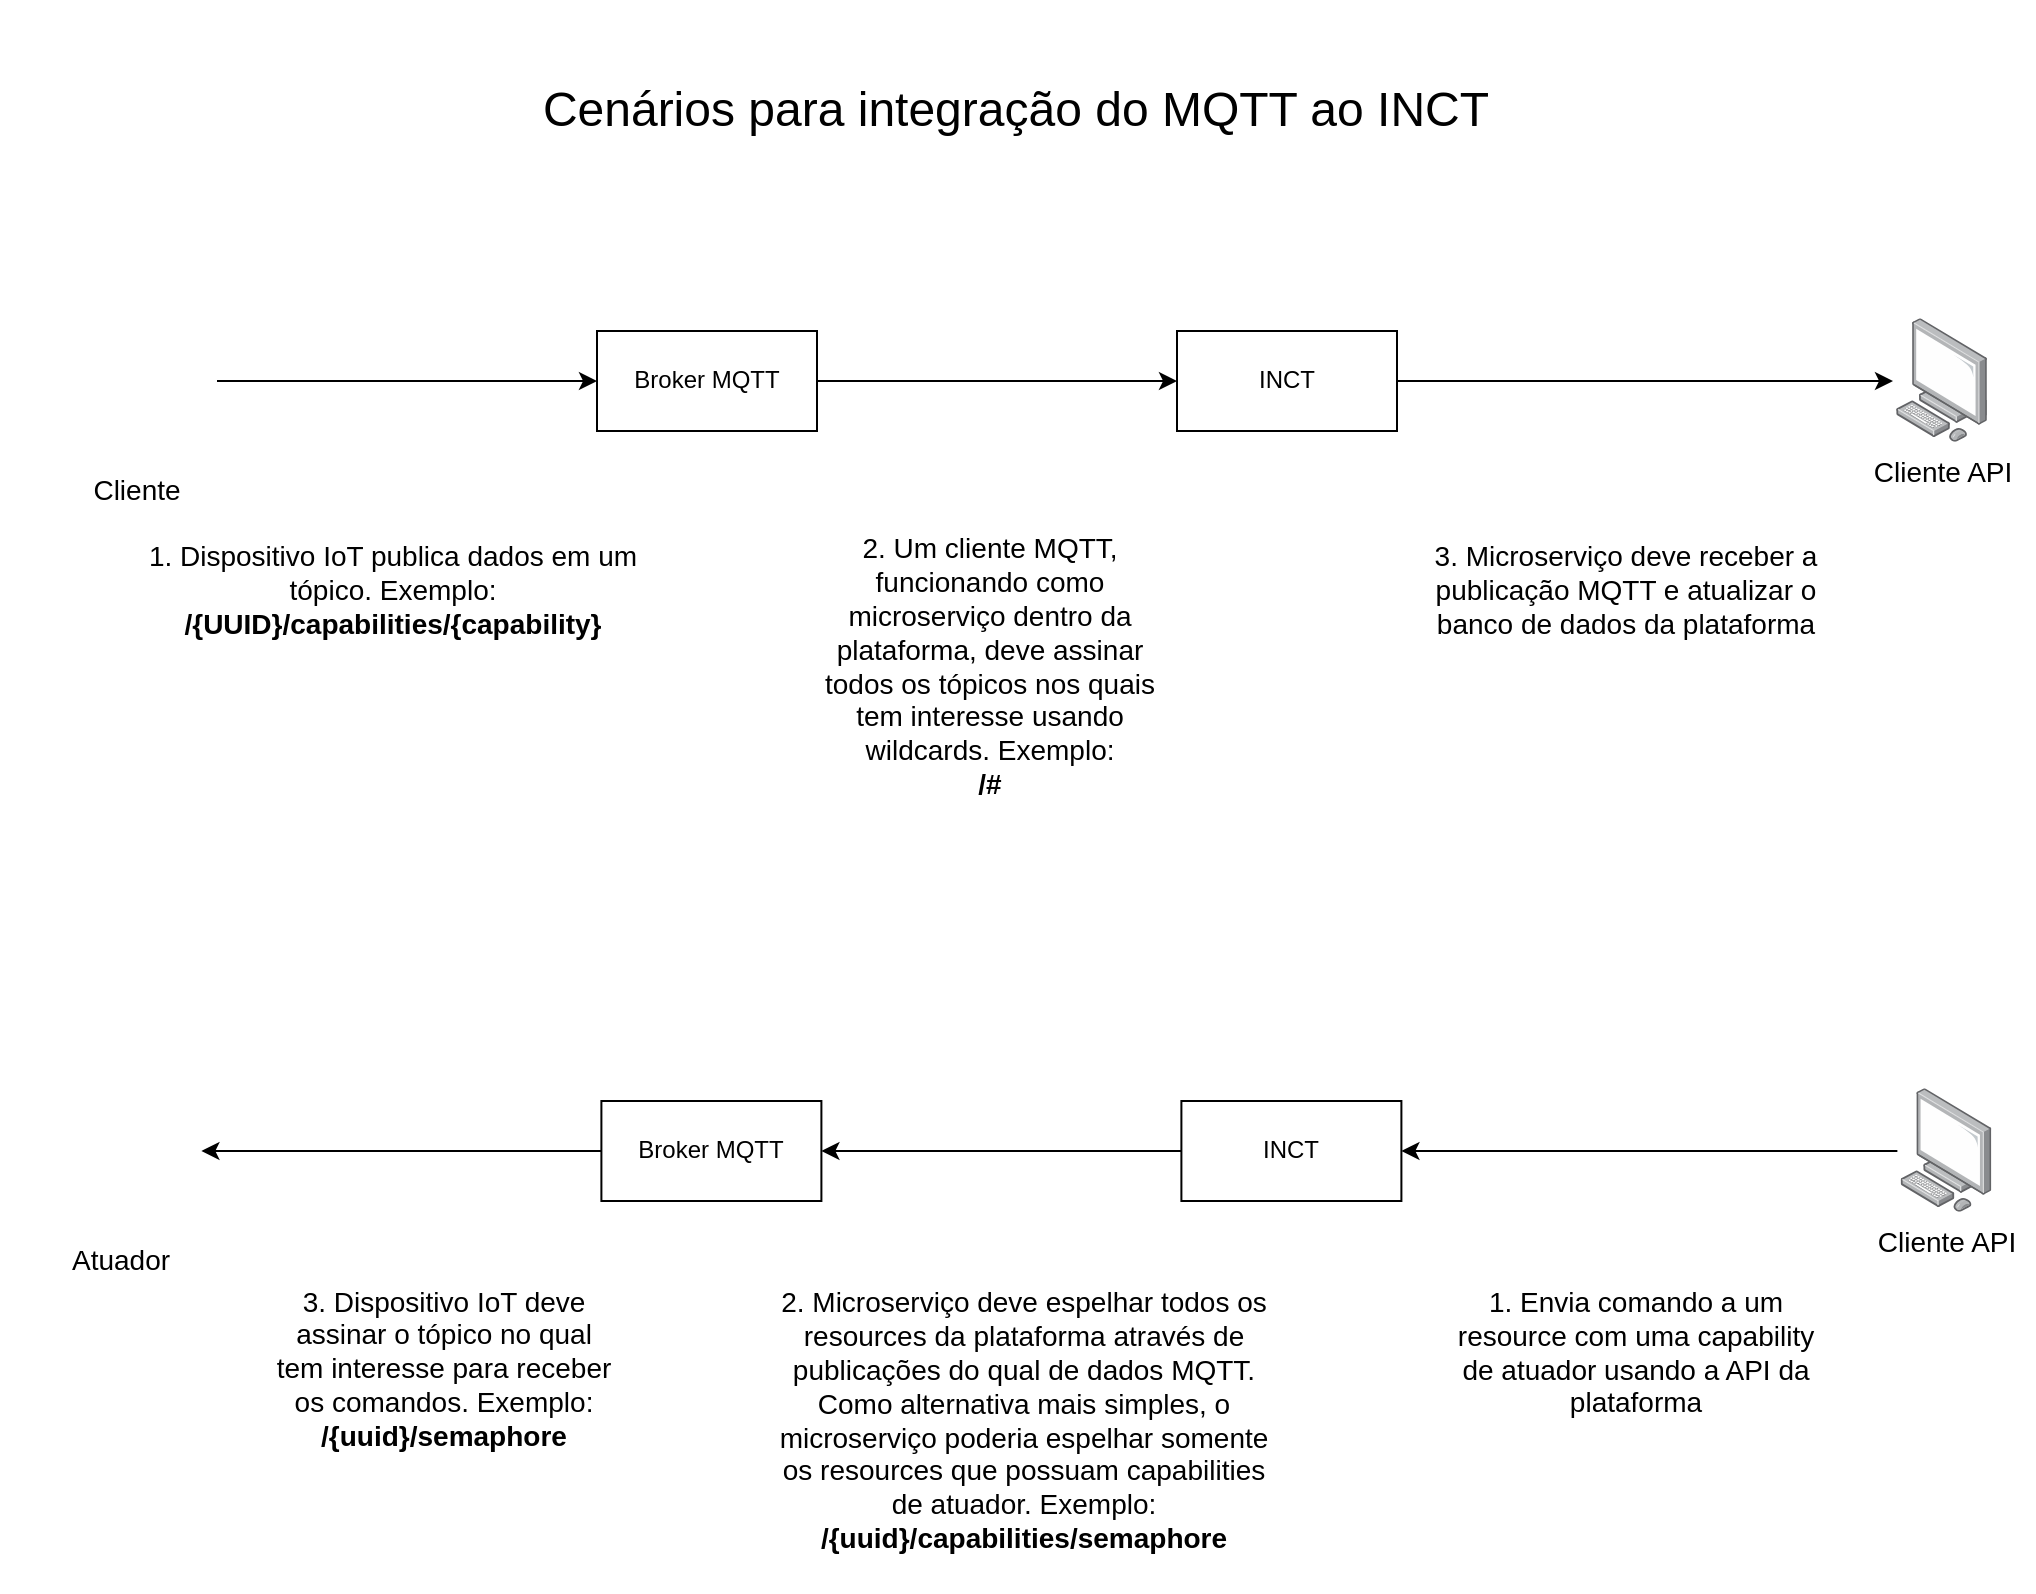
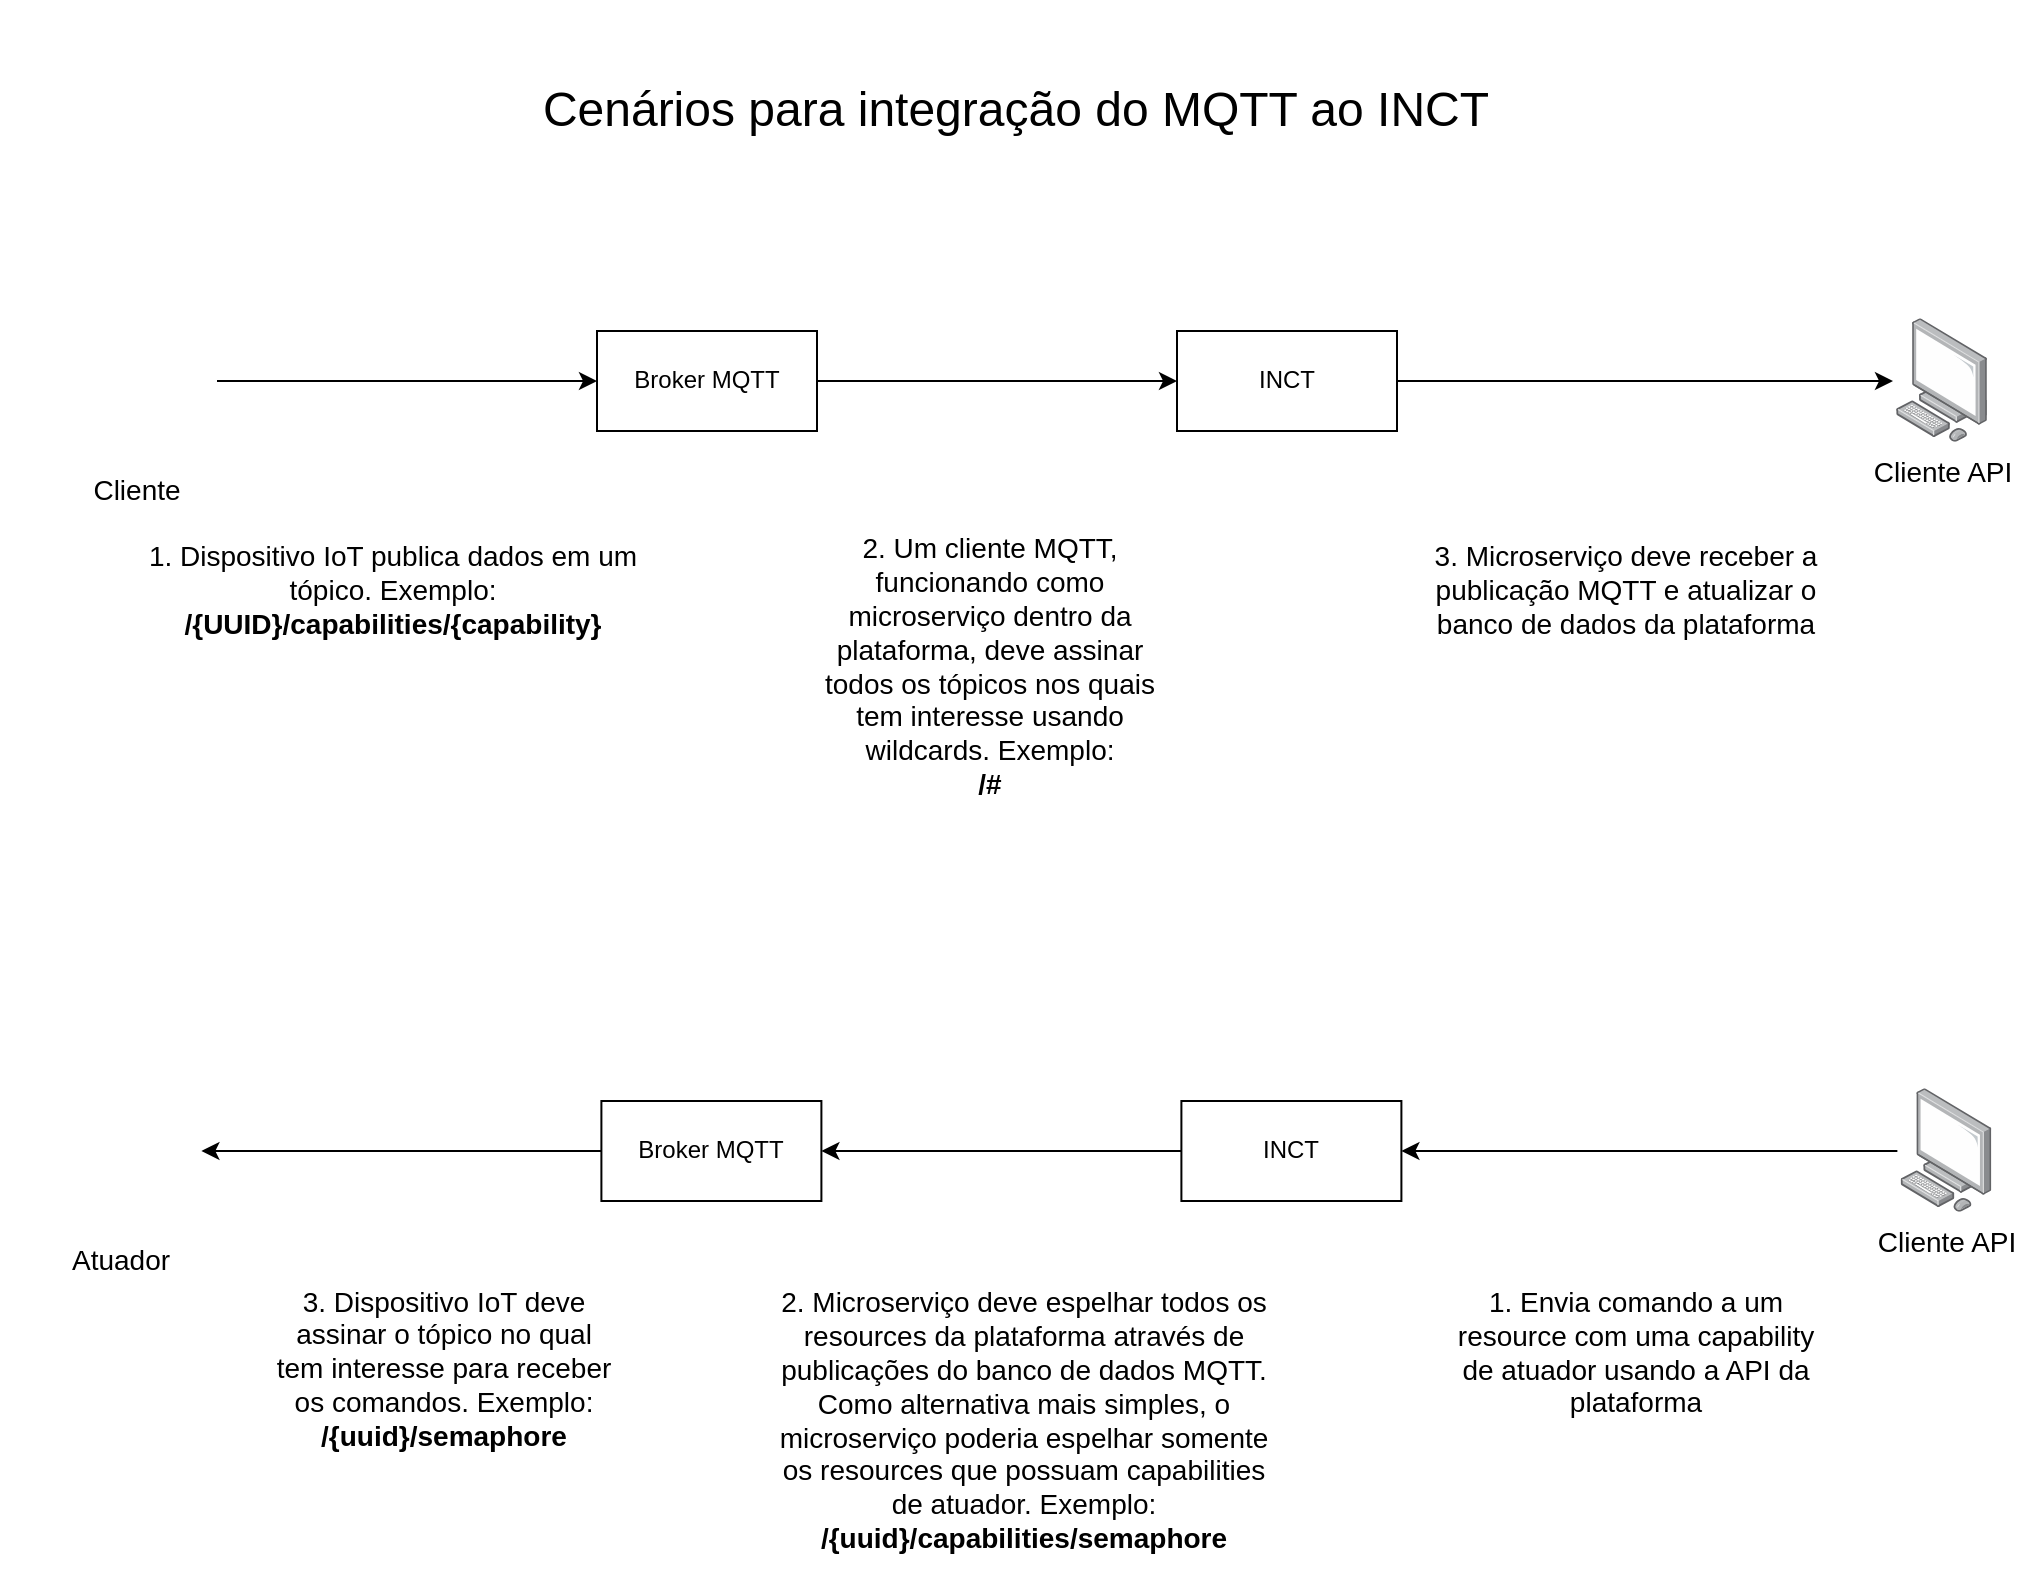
- <mxCell id="22" value="&lt;font style=&quot;font-size: 14px&quot;&gt;&lt;font style=&quot;font-size: 14px&quot;&gt;2. Microserviço deve espelhar todos os resources da plataforma através de publicações do qual de dados MQTT. Como alternativa mais simples, o microserviço poderia espelhar somente os resources que possuam capabilities de atuador. Exemplo:&lt;br&gt;&lt;/font&gt;&lt;b&gt;/{uuid}/capabilities/semaphore&lt;/b&gt;&lt;br&gt;&lt;/font&gt;" style="text;html=1;strokeColor=none;fillColor=none;align=center;verticalAlign=middle;whiteSpace=wrap;rounded=0;fontSize=12;horizontal=1;" parent="1" vertex="1"><mxGeometry x="387" y="644" width="250" height="131" as="geometry" /></mxCell>
+ <mxCell id="22" value="&lt;font style=&quot;font-size: 14px&quot;&gt;&lt;font style=&quot;font-size: 14px&quot;&gt;2. Microserviço deve espelhar todos os resources da plataforma através de publicações do banco de dados MQTT. Como alternativa mais simples, o microserviço poderia espelhar somente os resources que possuam capabilities de atuador. Exemplo:&lt;br&gt;&lt;/font&gt;&lt;b&gt;/{uuid}/capabilities/semaphore&lt;/b&gt;&lt;br&gt;&lt;/font&gt;" style="text;html=1;strokeColor=none;fillColor=none;align=center;verticalAlign=middle;whiteSpace=wrap;rounded=0;fontSize=12;horizontal=1;" parent="1" vertex="1"><mxGeometry x="387" y="644" width="250" height="131" as="geometry" /></mxCell>
